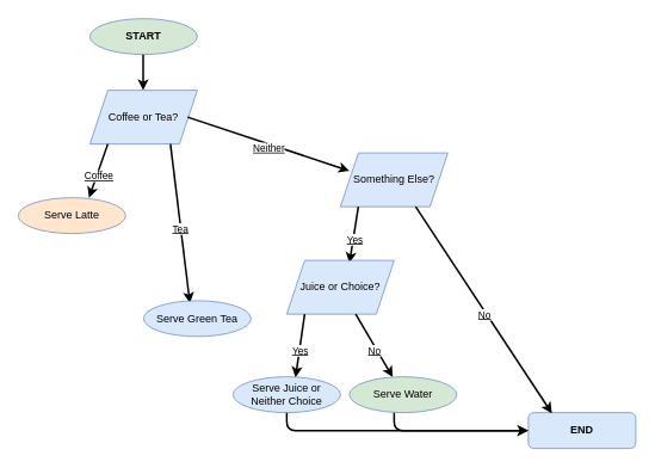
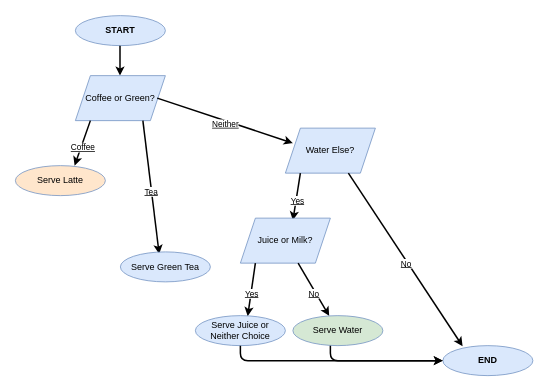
- <mxCell id="2" value="&lt;b&gt;START&lt;/b&gt;" style="ellipse;whiteSpace=wrap;html=1;fillColor=#d5e8d4;strokeColor=#6c8ebf;" vertex="1" parent="1"><mxGeometry x="100" y="20" width="120" height="40" as="geometry" /></mxCell>
+ <mxCell id="2" value="&lt;b&gt;START&lt;/b&gt;" style="ellipse;whiteSpace=wrap;html=1;fillColor=#dae8fc;strokeColor=#6c8ebf;" vertex="1" parent="1"><mxGeometry x="100" y="20" width="120" height="40" as="geometry" /></mxCell>
- <mxCell id="5" value="Coffee or Tea?" style="shape=parallelogram;perimeter=parallelogramPerimeter;whiteSpace=wrap;html=1;fixedSize=1;fillColor=#dae8fc;strokeColor=#6c8ebf;" vertex="1" parent="1"><mxGeometry x="100" y="100" width="120" height="60" as="geometry" /></mxCell>
+ <mxCell id="5" value="Coffee or Green?" style="shape=parallelogram;perimeter=parallelogramPerimeter;whiteSpace=wrap;html=1;fixedSize=1;fillColor=#dae8fc;strokeColor=#6c8ebf;" vertex="1" parent="1"><mxGeometry x="100" y="100" width="120" height="60" as="geometry" /></mxCell>
- <mxCell id="14" value="Something Else?" style="shape=parallelogram;perimeter=parallelogramPerimeter;whiteSpace=wrap;html=1;fixedSize=1;fillColor=#dae8fc;strokeColor=#6c8ebf;" vertex="1" parent="1"><mxGeometry x="380" y="170" width="120" height="60" as="geometry" /></mxCell>
+ <mxCell id="14" value="Water Else?" style="shape=parallelogram;perimeter=parallelogramPerimeter;whiteSpace=wrap;html=1;fixedSize=1;fillColor=#dae8fc;strokeColor=#6c8ebf;" vertex="1" parent="1"><mxGeometry x="380" y="170" width="120" height="60" as="geometry" /></mxCell>
- <mxCell id="19" value="Juice or Choice?" style="shape=parallelogram;perimeter=parallelogramPerimeter;whiteSpace=wrap;html=1;fixedSize=1;fillColor=#dae8fc;strokeColor=#6c8ebf;" vertex="1" parent="1"><mxGeometry x="320" y="290" width="120" height="60" as="geometry" /></mxCell>
+ <mxCell id="19" value="Juice or Milk?" style="shape=parallelogram;perimeter=parallelogramPerimeter;whiteSpace=wrap;html=1;fixedSize=1;fillColor=#dae8fc;strokeColor=#6c8ebf;" vertex="1" parent="1"><mxGeometry x="320" y="290" width="120" height="60" as="geometry" /></mxCell>
- <mxCell id="3" value="&lt;b&gt;END&lt;/b&gt;" style="whiteSpace=wrap;html=1;fillColor=#dae8fc;strokeColor=#6c8ebf;rounded=1;" vertex="1" parent="1"><mxGeometry x="590" y="460" width="120" height="40" as="geometry" /></mxCell>
+ <mxCell id="3" value="&lt;b&gt;END&lt;/b&gt;" style="ellipse;whiteSpace=wrap;html=1;fillColor=#dae8fc;strokeColor=#6c8ebf;" vertex="1" parent="1"><mxGeometry x="590" y="460" width="120" height="40" as="geometry" /></mxCell>
